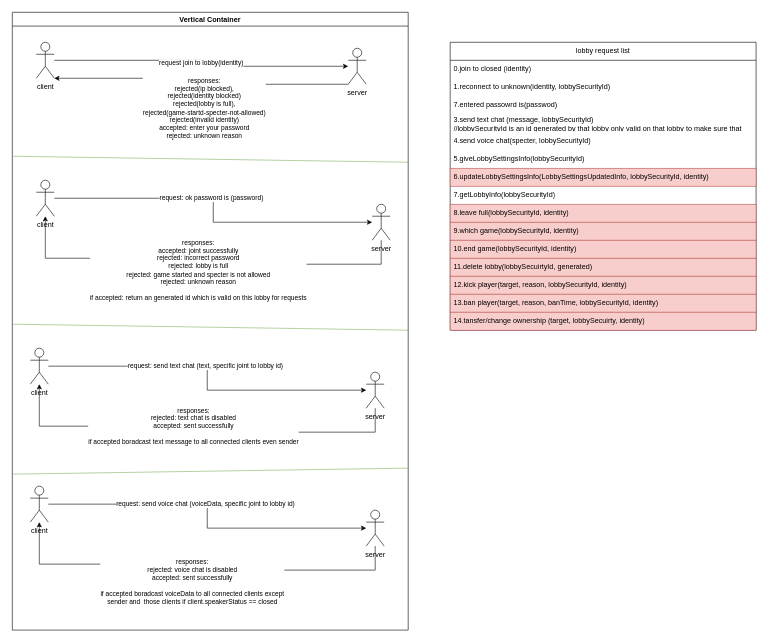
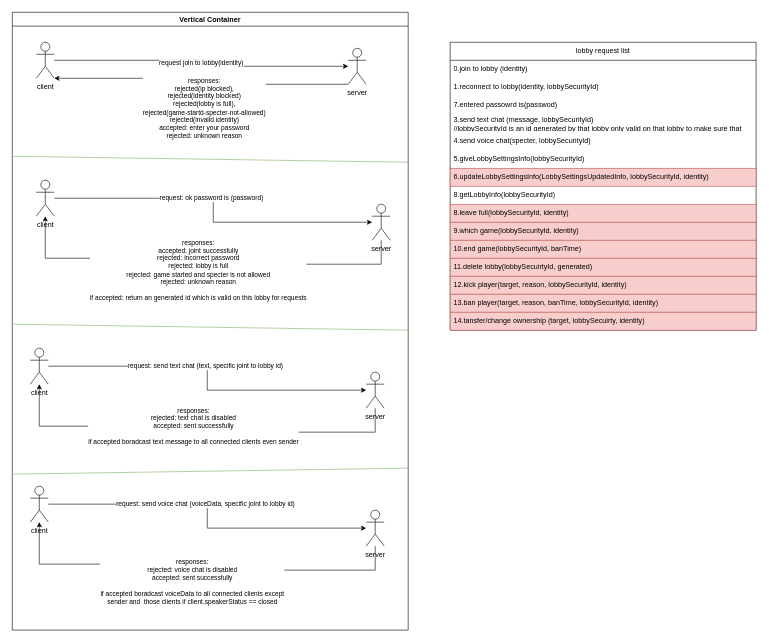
- <mxCell id="23" value="0.join to closed (identity)" style="text;strokeColor=none;fillColor=none;align=left;verticalAlign=middle;spacingLeft=4;spacingRight=4;overflow=hidden;points=[[0,0.5],[1,0.5]];portConstraint=eastwest;rotatable=0;whiteSpace=wrap;html=1;" vertex="1" parent="22"><mxGeometry y="30" width="510" height="30" as="geometry" /></mxCell>
+ <mxCell id="23" value="0.join to lobby (identity)" style="text;strokeColor=none;fillColor=none;align=left;verticalAlign=middle;spacingLeft=4;spacingRight=4;overflow=hidden;points=[[0,0.5],[1,0.5]];portConstraint=eastwest;rotatable=0;whiteSpace=wrap;html=1;" vertex="1" parent="22"><mxGeometry y="30" width="510" height="30" as="geometry" /></mxCell>
- <mxCell id="24" value="1.reconnect to unknown(identity, lobbySecurityId)" style="text;strokeColor=none;fillColor=none;align=left;verticalAlign=middle;spacingLeft=4;spacingRight=4;overflow=hidden;points=[[0,0.5],[1,0.5]];portConstraint=eastwest;rotatable=0;whiteSpace=wrap;html=1;" vertex="1" parent="22"><mxGeometry y="60" width="510" height="30" as="geometry" /></mxCell>
+ <mxCell id="24" value="1.reconnect to lobby(identity, lobbySecurityId)" style="text;strokeColor=none;fillColor=none;align=left;verticalAlign=middle;spacingLeft=4;spacingRight=4;overflow=hidden;points=[[0,0.5],[1,0.5]];portConstraint=eastwest;rotatable=0;whiteSpace=wrap;html=1;" vertex="1" parent="22"><mxGeometry y="60" width="510" height="30" as="geometry" /></mxCell>
- <mxCell id="30" value="7.getLobbyInfo(lobbySecurityId)" style="text;strokeColor=none;fillColor=none;align=left;verticalAlign=middle;spacingLeft=4;spacingRight=4;overflow=hidden;points=[[0,0.5],[1,0.5]];portConstraint=eastwest;rotatable=0;whiteSpace=wrap;html=1;" vertex="1" parent="22"><mxGeometry y="240" width="510" height="30" as="geometry" /></mxCell>
+ <mxCell id="30" value="8.getLobbyInfo(lobbySecurityId)" style="text;strokeColor=none;fillColor=none;align=left;verticalAlign=middle;spacingLeft=4;spacingRight=4;overflow=hidden;points=[[0,0.5],[1,0.5]];portConstraint=eastwest;rotatable=0;whiteSpace=wrap;html=1;" vertex="1" parent="22"><mxGeometry y="240" width="510" height="30" as="geometry" /></mxCell>
- <mxCell id="33" value="10.end game(lobbySecurityId, identity)" style="text;strokeColor=#b85450;fillColor=#f8cecc;align=left;verticalAlign=middle;spacingLeft=4;spacingRight=4;overflow=hidden;points=[[0,0.5],[1,0.5]];portConstraint=eastwest;rotatable=0;whiteSpace=wrap;html=1;" vertex="1" parent="22"><mxGeometry y="330" width="510" height="30" as="geometry" /></mxCell>
+ <mxCell id="33" value="10.end game(lobbySecurityId, banTime)" style="text;strokeColor=#b85450;fillColor=#f8cecc;align=left;verticalAlign=middle;spacingLeft=4;spacingRight=4;overflow=hidden;points=[[0,0.5],[1,0.5]];portConstraint=eastwest;rotatable=0;whiteSpace=wrap;html=1;" vertex="1" parent="22"><mxGeometry y="330" width="510" height="30" as="geometry" /></mxCell>
